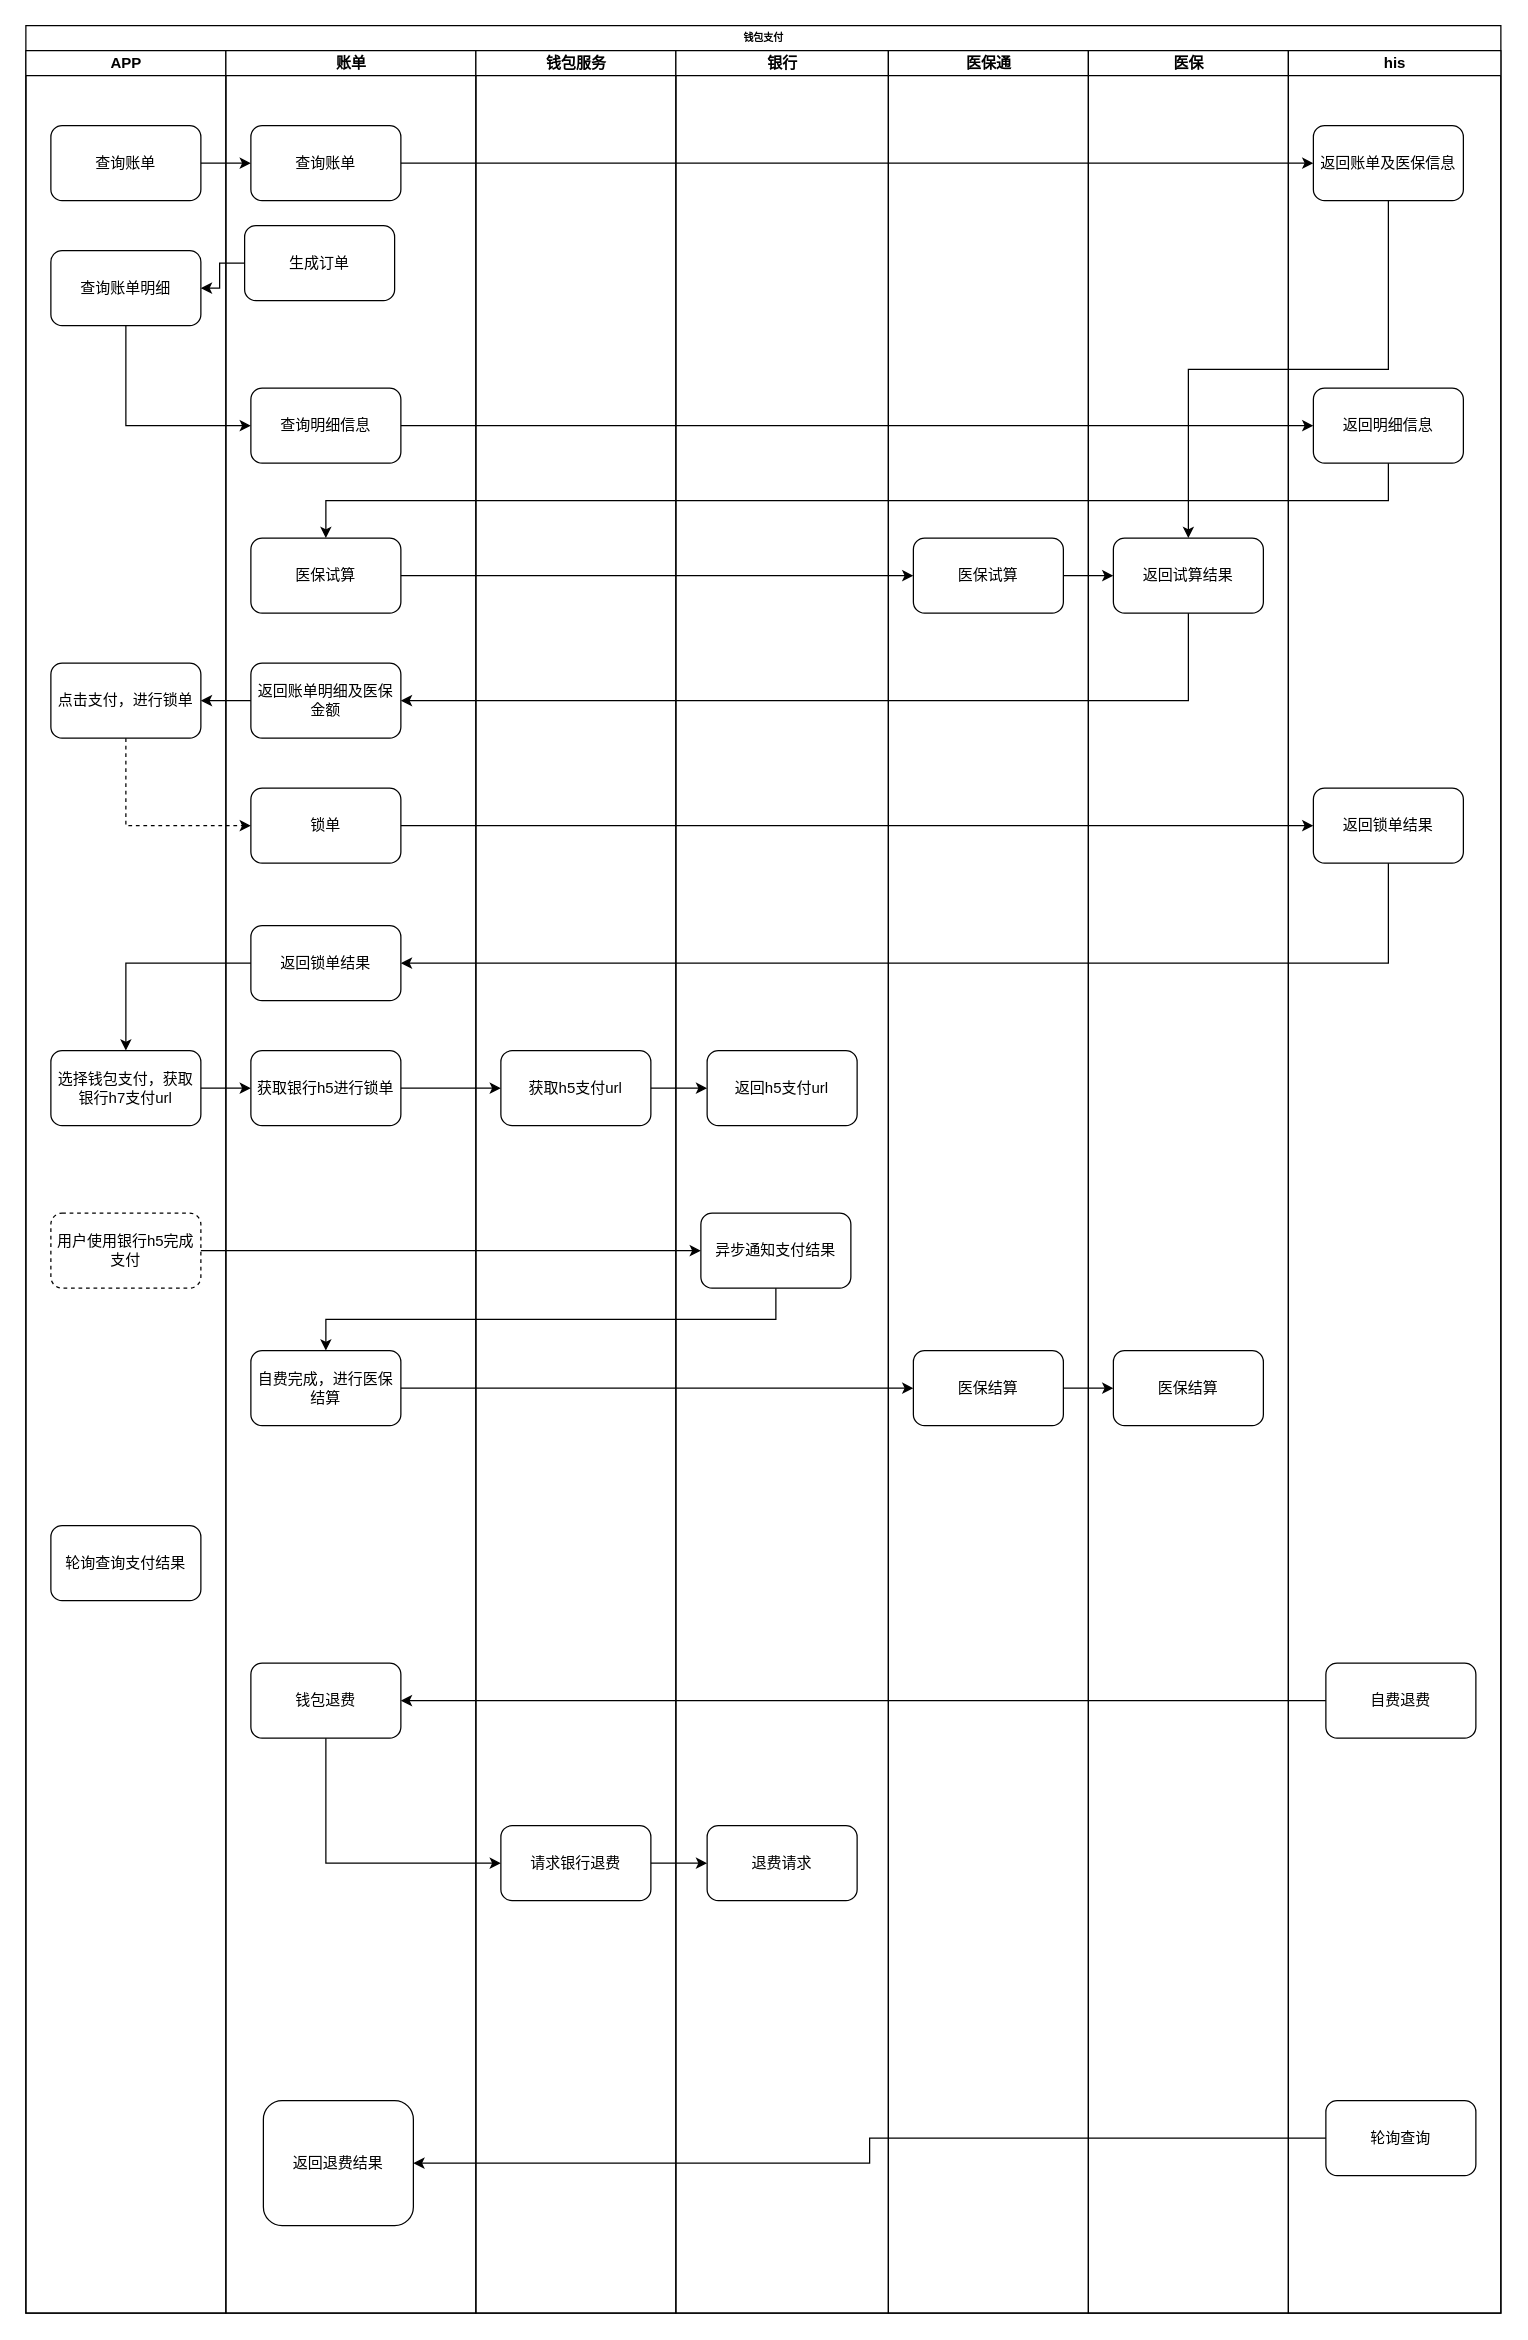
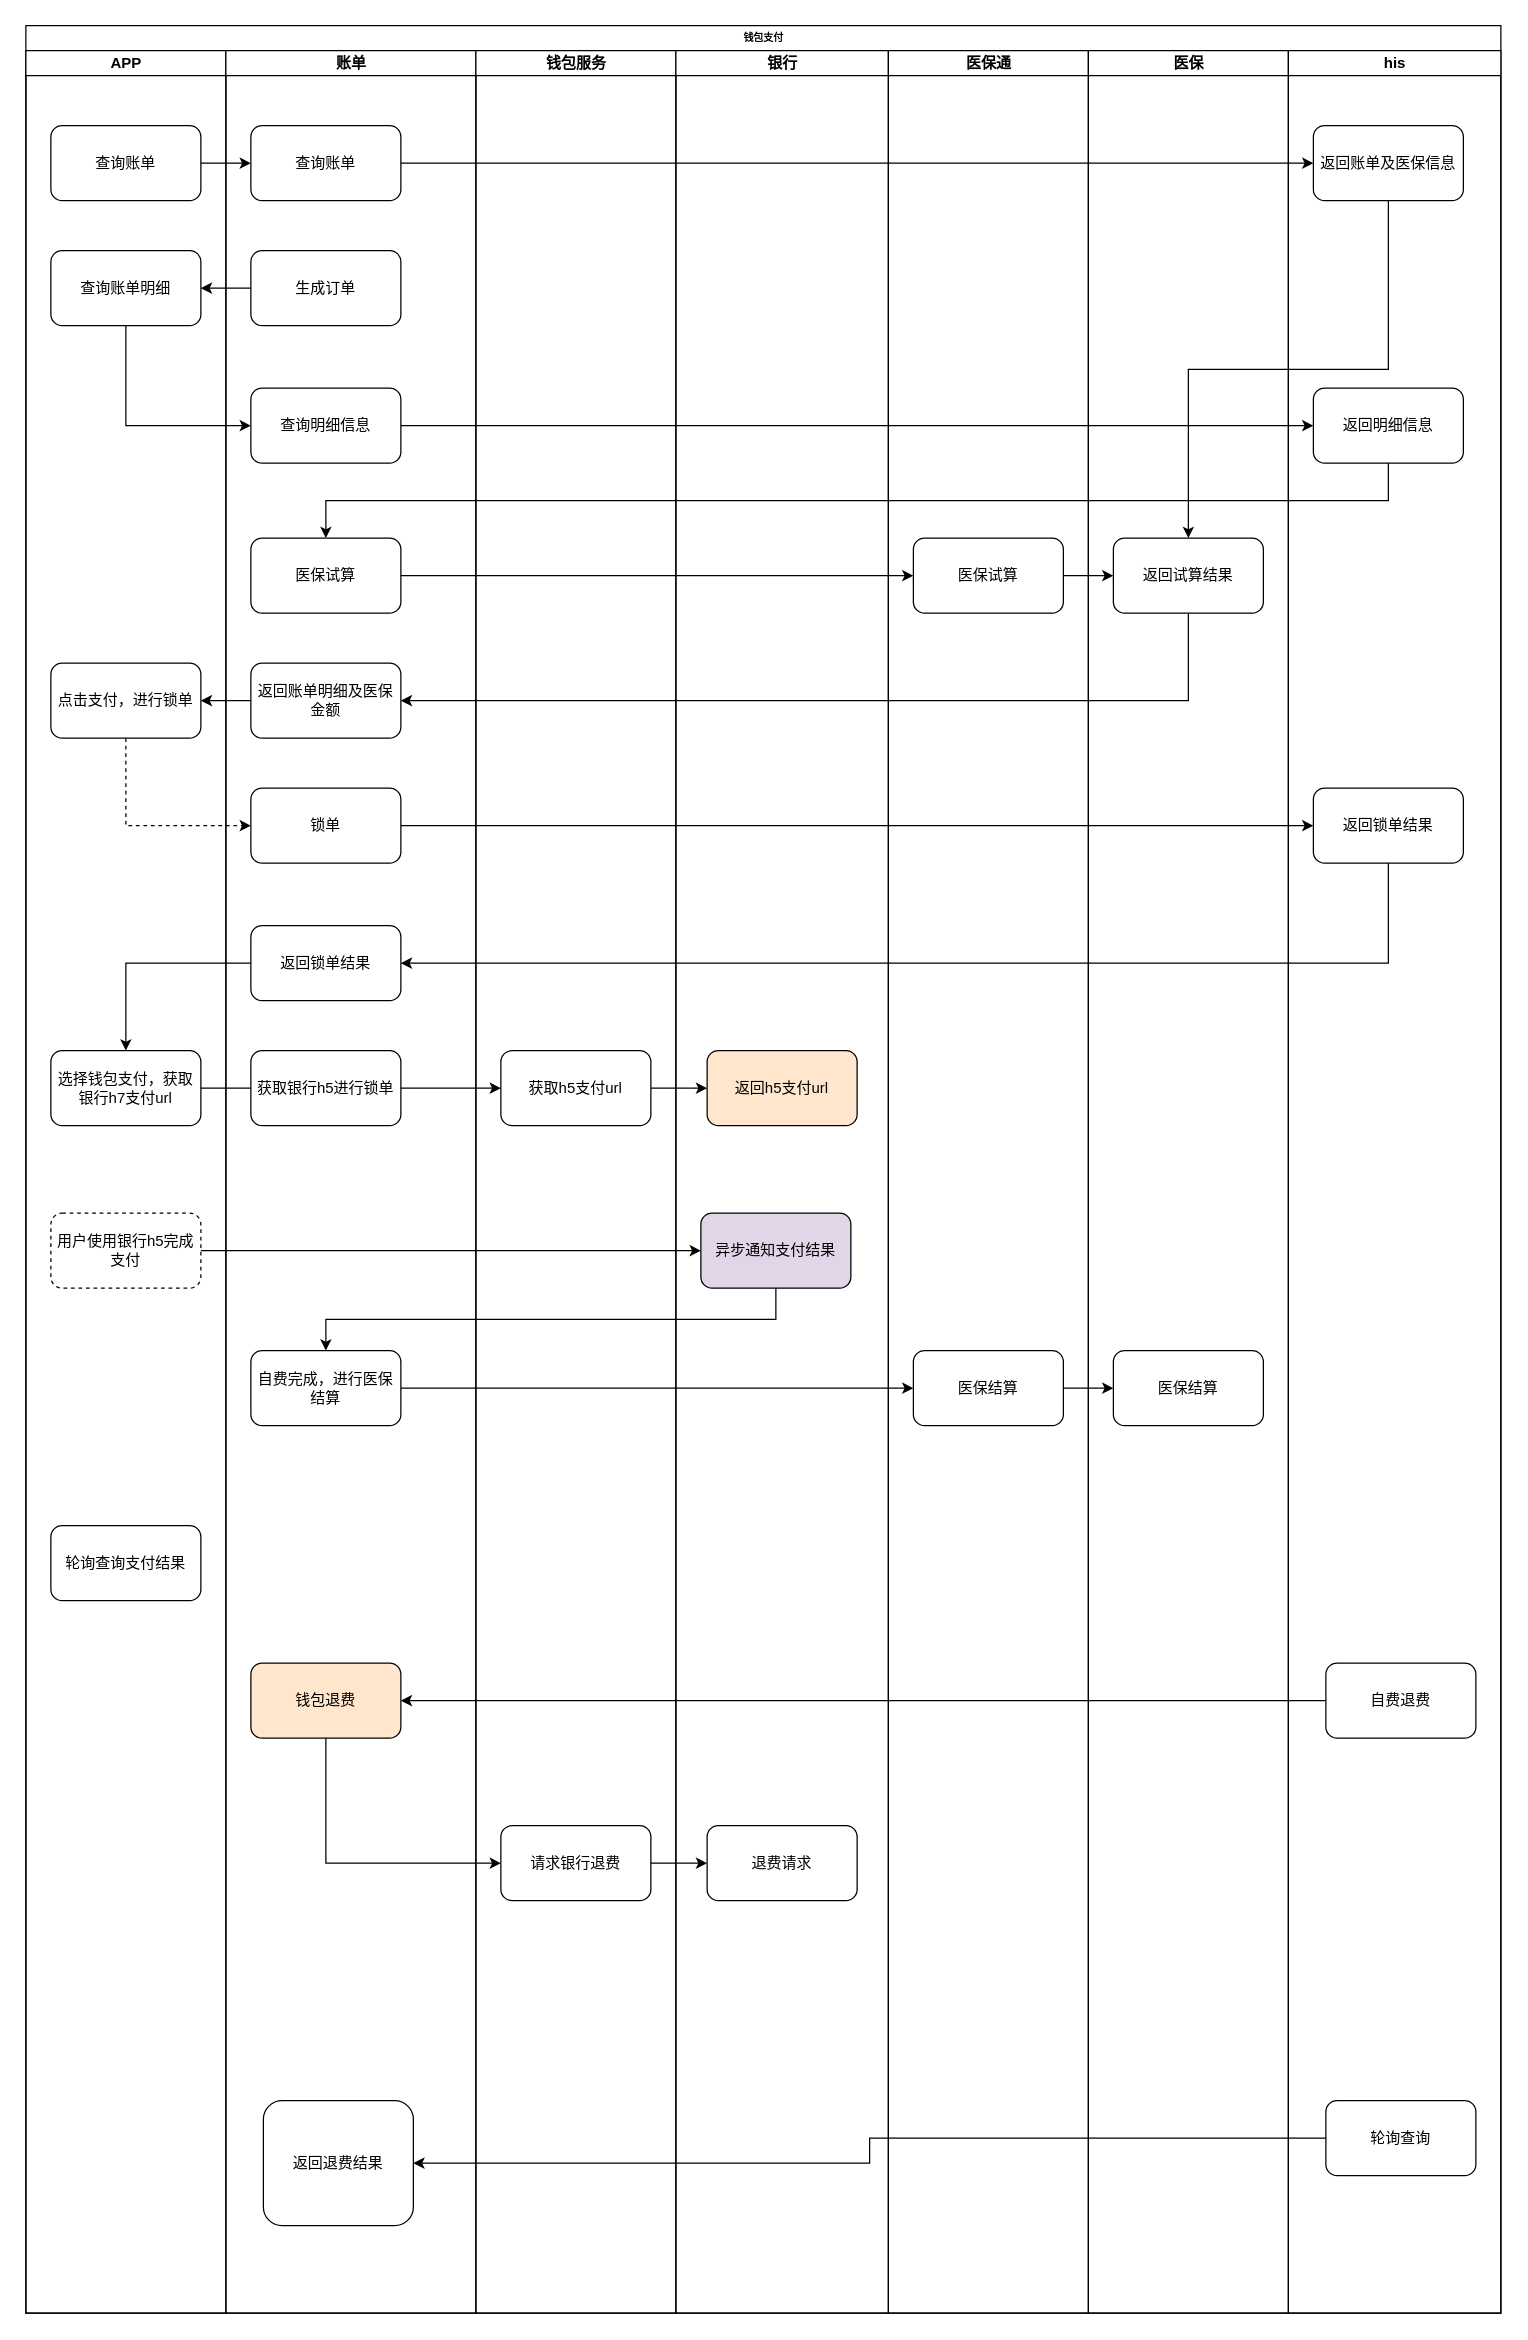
- <mxCell id="12" value="生成订单" style="rounded=1;whiteSpace=wrap;html=1;" vertex="1" parent="10"><mxGeometry x="15" y="140" width="120" height="60" as="geometry" /></mxCell>
+ <mxCell id="12" value="生成订单" style="rounded=1;whiteSpace=wrap;html=1;" vertex="1" parent="10"><mxGeometry x="20" y="160" width="120" height="60" as="geometry" /></mxCell>
- <mxCell id="56" style="edgeStyle=orthogonalEdgeStyle;rounded=0;orthogonalLoop=1;jettySize=auto;html=1;exitX=1;exitY=0.5;exitDx=0;exitDy=0;entryX=0;entryY=0.5;entryDx=0;entryDy=0;" edge="1" parent="2" source="7" target="18"><mxGeometry relative="1" as="geometry" /></mxCell>
+ <mxCell id="56" style="edgeStyle=orthogonalEdgeStyle;rounded=0;orthogonalLoop=1;jettySize=auto;html=1;exitX=1;exitY=0.5;exitDx=0;exitDy=0;entryX=0;entryY=0.5;entryDx=0;entryDy=0;endArrow=none;" edge="1" parent="2" source="7" target="18"><mxGeometry relative="1" as="geometry" /></mxCell>
- <mxCell id="26" value="返回h5支付url" style="rounded=1;whiteSpace=wrap;html=1;" vertex="1" parent="25"><mxGeometry x="25" y="800" width="120" height="60" as="geometry" /></mxCell>
+ <mxCell id="26" value="返回h5支付url" style="rounded=1;whiteSpace=wrap;html=1;fillColor=#ffe6cc;" vertex="1" parent="25"><mxGeometry x="25" y="800" width="120" height="60" as="geometry" /></mxCell>
- <mxCell id="27" value="异步通知支付结果" style="rounded=1;whiteSpace=wrap;html=1;" vertex="1" parent="25"><mxGeometry x="20" y="930" width="120" height="60" as="geometry" /></mxCell>
+ <mxCell id="27" value="异步通知支付结果" style="rounded=1;whiteSpace=wrap;html=1;fillColor=#e1d5e7;" vertex="1" parent="25"><mxGeometry x="20" y="930" width="120" height="60" as="geometry" /></mxCell>
- <mxCell id="20" value="钱包退费" style="rounded=1;whiteSpace=wrap;html=1;" vertex="1" parent="10"><mxGeometry x="20" y="1290" width="120" height="60" as="geometry" /></mxCell>
+ <mxCell id="20" value="钱包退费" style="rounded=1;whiteSpace=wrap;html=1;fillColor=#ffe6cc;" vertex="1" parent="10"><mxGeometry x="20" y="1290" width="120" height="60" as="geometry" /></mxCell>
